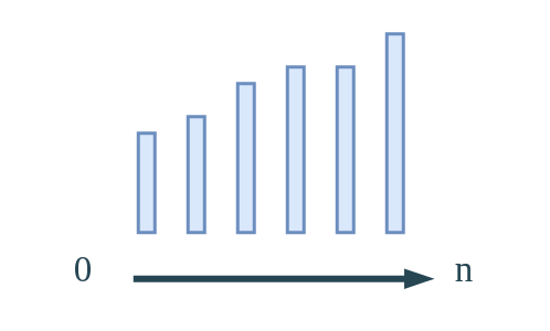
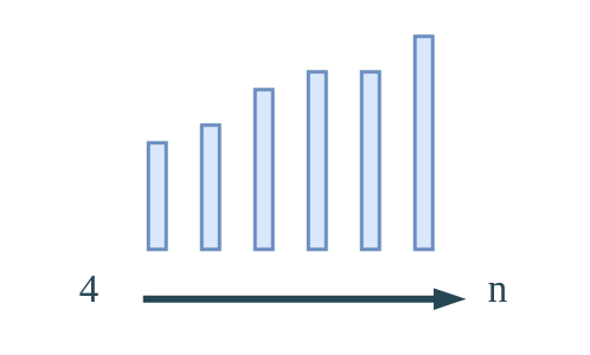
- <mxCell id="3" value="0" style="text;html=1;align=center;verticalAlign=middle;whiteSpace=wrap;rounded=0;fontFamily=Ubuntu;fontSize=22;fontColor=#264653;fontStyle=0;" parent="1" vertex="1"><mxGeometry x="20" y="148" width="60" height="30" as="geometry" /></mxCell>
+ <mxCell id="3" value="4" style="text;html=1;align=center;verticalAlign=middle;whiteSpace=wrap;rounded=0;fontFamily=Ubuntu;fontSize=22;fontColor=#264653;fontStyle=0;" parent="1" vertex="1"><mxGeometry x="20" y="148" width="60" height="30" as="geometry" /></mxCell>
